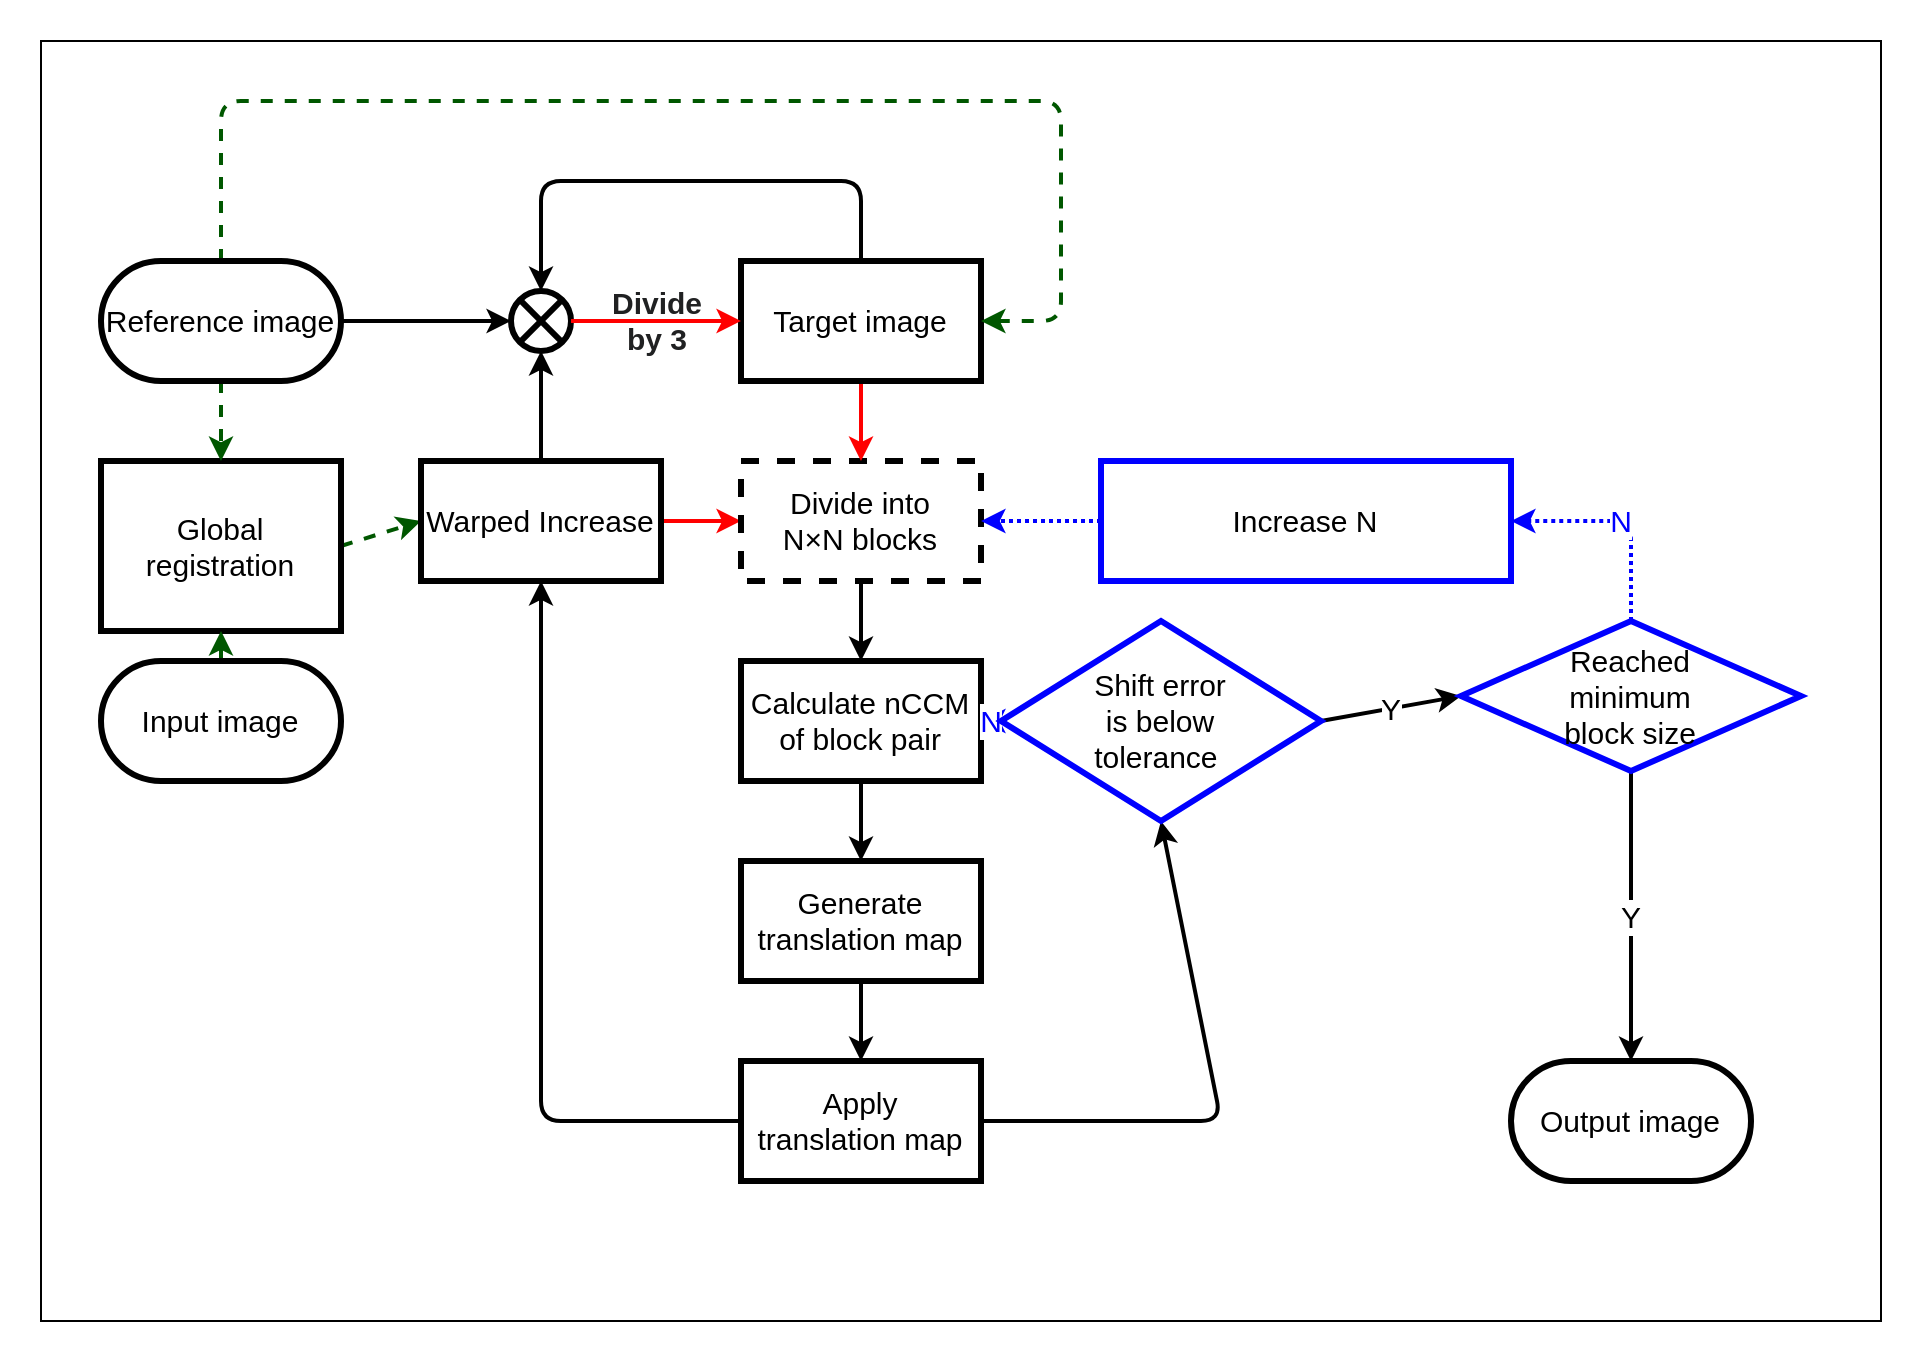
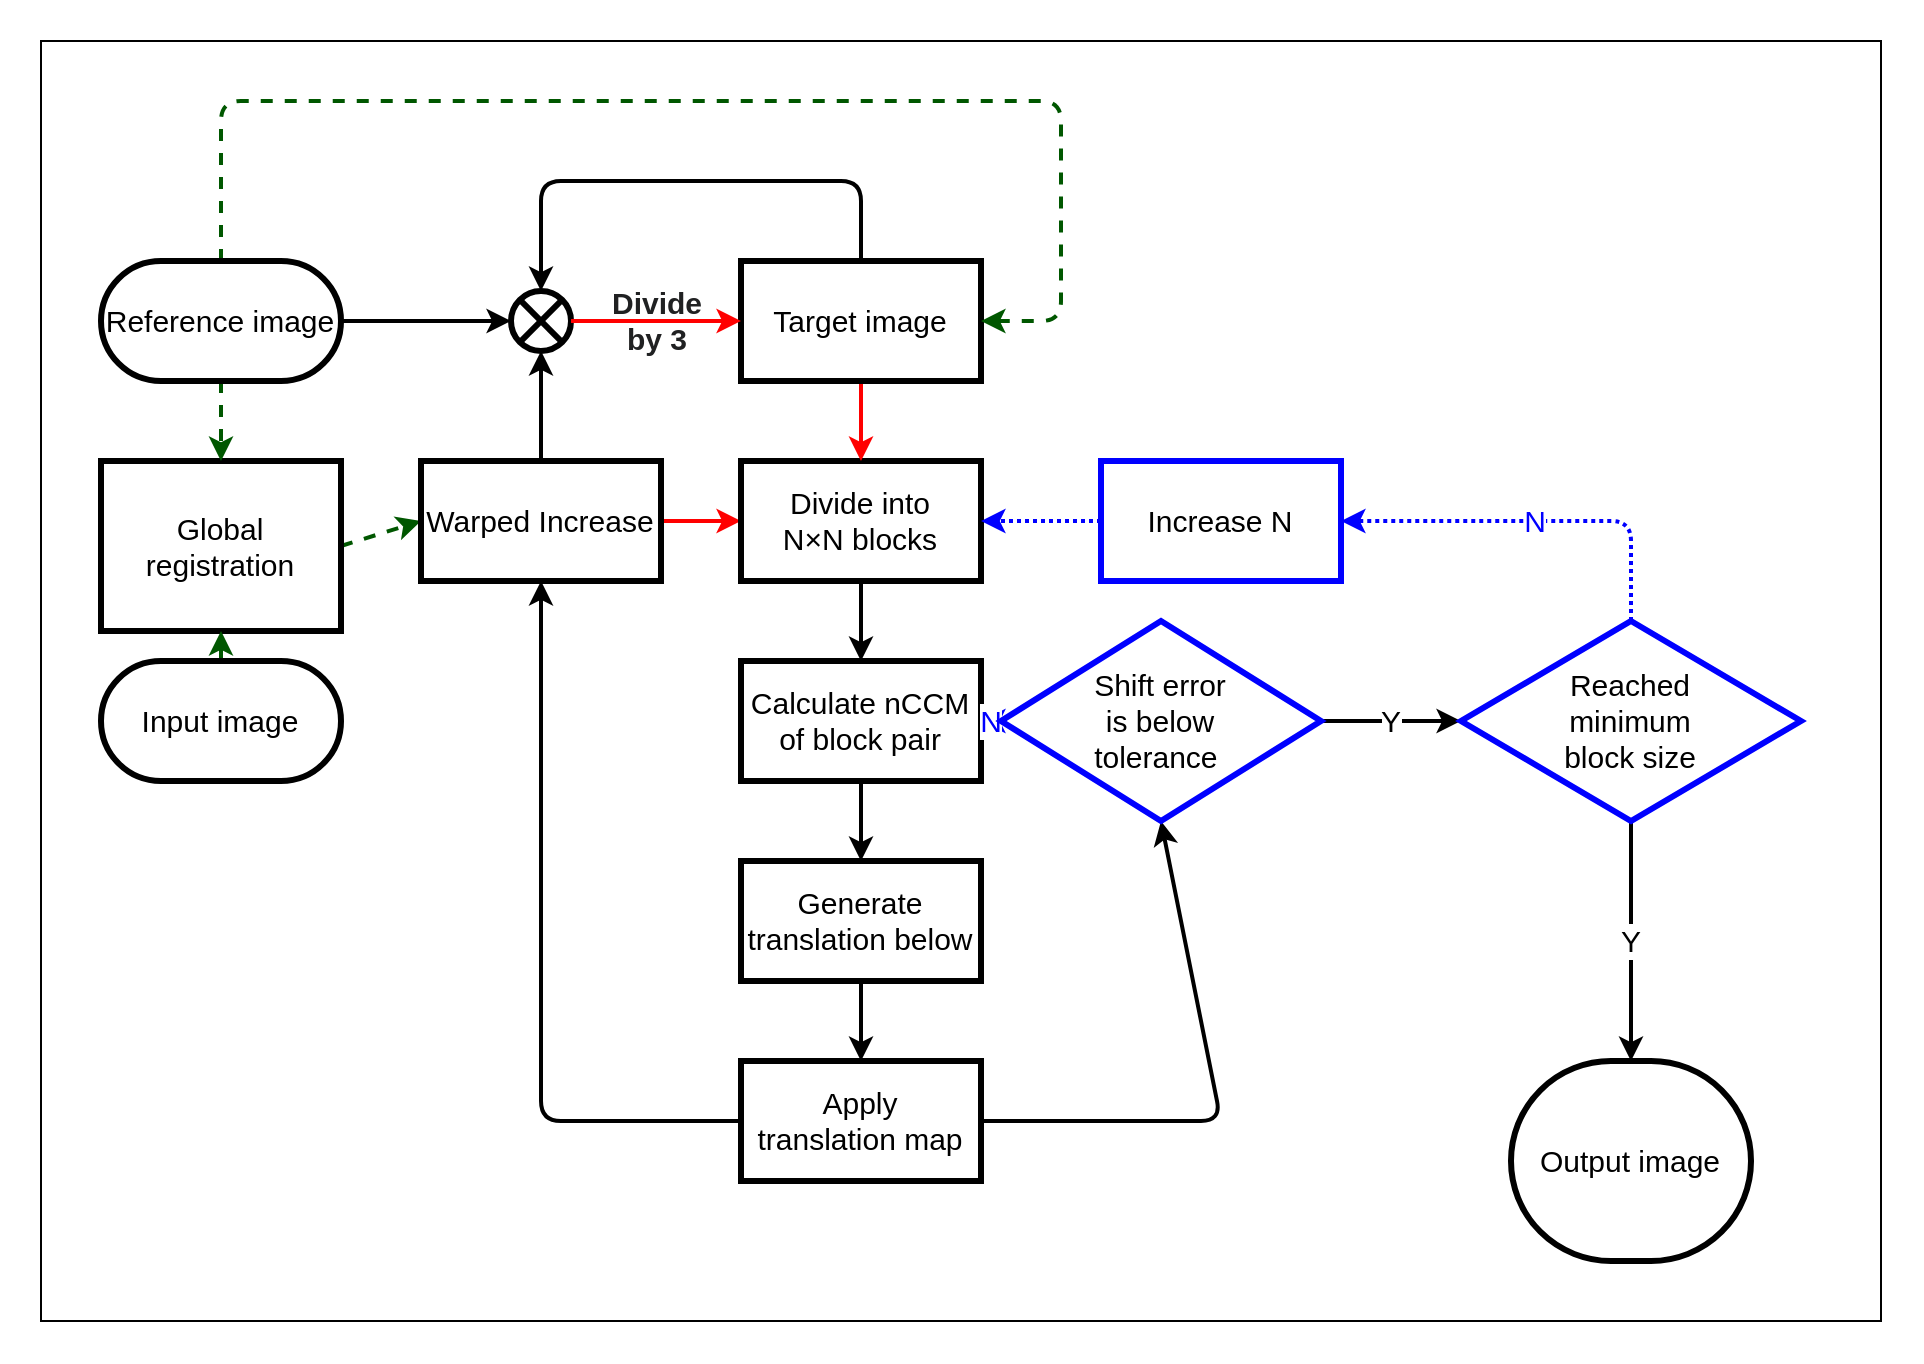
- <mxCell id="9" value="&lt;span style=&quot;background-color: rgb(255 , 255 , 255)&quot;&gt;D&lt;font style=&quot;font-size: 15px&quot;&gt;ivide into &lt;br style=&quot;font-size: 15px&quot;&gt;N&lt;span style=&quot;font-family: &amp;#34;arial&amp;#34; , sans-serif ; text-align: left ; font-size: 15px&quot;&gt;×&lt;/span&gt;N blocks&lt;/font&gt;&lt;/span&gt;" style="rounded=0;whiteSpace=wrap;html=1;fontSize=15;fontColor=#000000;fillColor=none;strokeColor=#000000;strokeWidth=3;dashed=1;" parent="1" vertex="1"><mxGeometry x="370" y="230" width="120" height="60" as="geometry" /></mxCell>
+ <mxCell id="9" value="&lt;span style=&quot;background-color: rgb(255 , 255 , 255)&quot;&gt;D&lt;font style=&quot;font-size: 15px&quot;&gt;ivide into &lt;br style=&quot;font-size: 15px&quot;&gt;N&lt;span style=&quot;font-family: &amp;#34;arial&amp;#34; , sans-serif ; text-align: left ; font-size: 15px&quot;&gt;×&lt;/span&gt;N blocks&lt;/font&gt;&lt;/span&gt;" style="rounded=0;whiteSpace=wrap;html=1;fontSize=15;fontColor=#000000;fillColor=none;strokeColor=#000000;strokeWidth=3;" parent="1" vertex="1"><mxGeometry x="370" y="230" width="120" height="60" as="geometry" /></mxCell>
- <mxCell id="27" value="Increase N" style="whiteSpace=wrap;html=1;rounded=0;fontSize=15;fillColor=none;fontColor=#000000;strokeWidth=3;strokeColor=#0000FF;" parent="1" vertex="1"><mxGeometry x="550" y="230" width="205" height="60" as="geometry" /></mxCell>
+ <mxCell id="27" value="Increase N" style="whiteSpace=wrap;html=1;rounded=0;fontSize=15;fillColor=none;fontColor=#000000;strokeWidth=3;strokeColor=#0000FF;" parent="1" vertex="1"><mxGeometry x="550" y="230" width="120" height="60" as="geometry" /></mxCell>
- <mxCell id="25" value="Reached&lt;br&gt;minimum&lt;br&gt;block size" style="rhombus;whiteSpace=wrap;html=1;rounded=0;fontSize=15;fillColor=none;fontColor=#000000;strokeWidth=3;strokeColor=#0000FF;" parent="1" vertex="1"><mxGeometry x="730" y="310" width="170" height="75" as="geometry" /></mxCell>
+ <mxCell id="25" value="Reached&lt;br&gt;minimum&lt;br&gt;block size" style="rhombus;whiteSpace=wrap;html=1;rounded=0;fontSize=15;fillColor=none;fontColor=#000000;strokeWidth=3;strokeColor=#0000FF;" parent="1" vertex="1"><mxGeometry x="730" y="310" width="170" height="100" as="geometry" /></mxCell>
- <mxCell id="16" value="Generate translation map" style="whiteSpace=wrap;html=1;rounded=0;fontSize=15;fontColor=#000000;fillColor=none;strokeColor=#000000;strokeWidth=3;" parent="1" vertex="1"><mxGeometry x="370" y="430" width="120" height="60" as="geometry" /></mxCell>
+ <mxCell id="16" value="Generate translation below" style="whiteSpace=wrap;html=1;rounded=0;fontSize=15;fontColor=#000000;fillColor=none;strokeColor=#000000;strokeWidth=3;" parent="1" vertex="1"><mxGeometry x="370" y="430" width="120" height="60" as="geometry" /></mxCell>
- <mxCell id="34" value="&lt;span&gt;Output image&lt;/span&gt;" style="rounded=1;whiteSpace=wrap;html=1;fontSize=15;arcSize=50;fontColor=#000000;fillColor=none;strokeColor=#000000;strokeWidth=3;" parent="1" vertex="1"><mxGeometry x="755" y="530" width="120" height="60" as="geometry" /></mxCell>
+ <mxCell id="34" value="&lt;span&gt;Output image&lt;/span&gt;" style="rounded=1;whiteSpace=wrap;html=1;fontSize=15;arcSize=50;fontColor=#000000;fillColor=none;strokeColor=#000000;strokeWidth=3;" parent="1" vertex="1"><mxGeometry x="755" y="530" width="120" height="100" as="geometry" /></mxCell>
